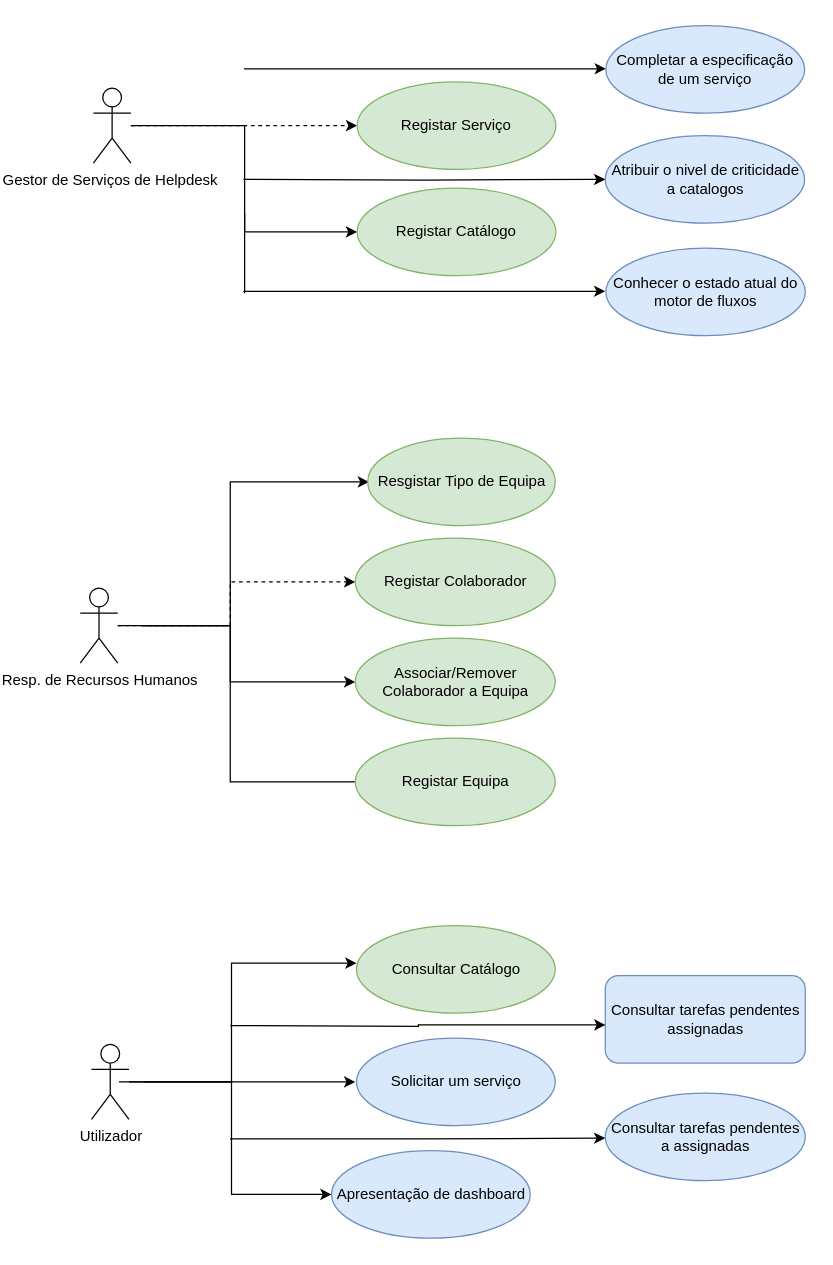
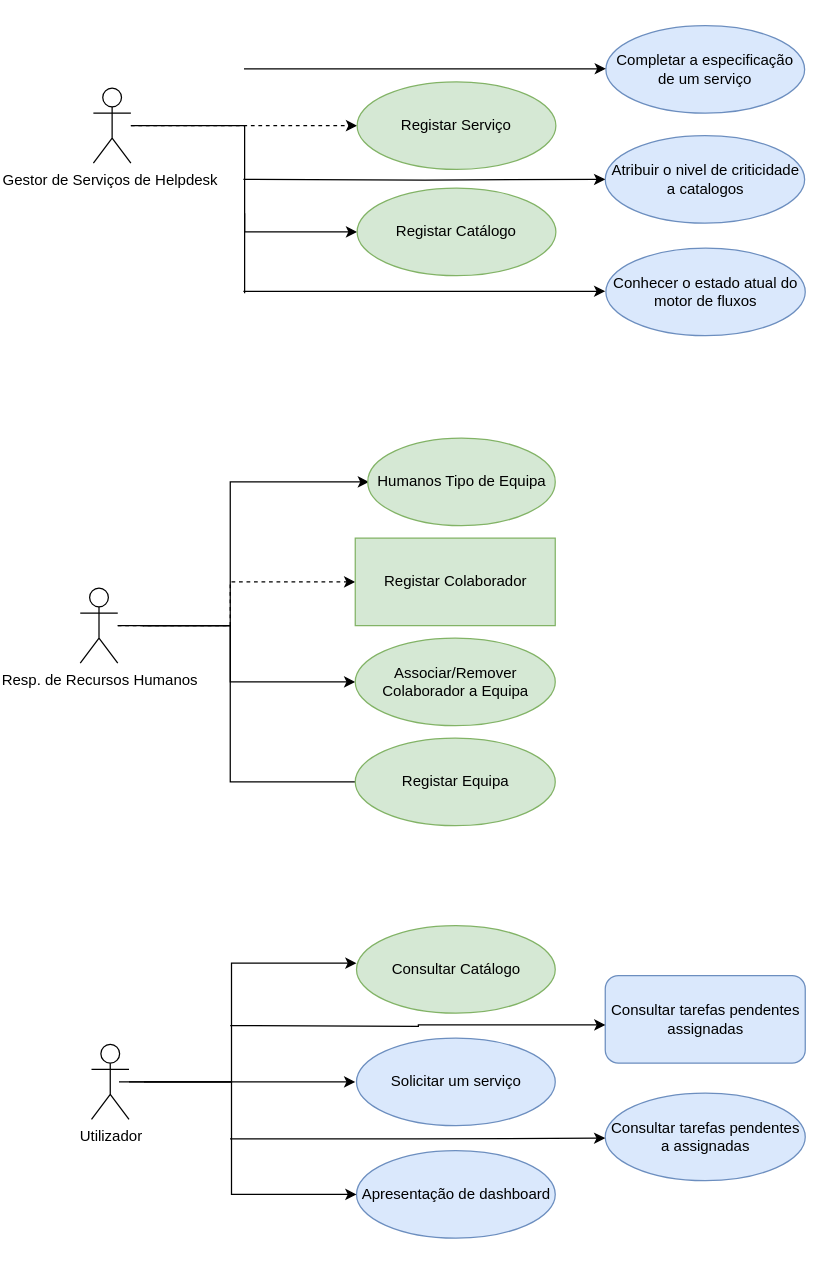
- <mxCell id="12" value="Resgistar Tipo de Equipa" style="ellipse;whiteSpace=wrap;html=1;fillColor=#d5e8d4;strokeColor=#82b366;" parent="1" vertex="1"><mxGeometry x="250.5" y="350" width="150" height="70" as="geometry" /></mxCell>
+ <mxCell id="12" value="Humanos Tipo de Equipa" style="ellipse;whiteSpace=wrap;html=1;fillColor=#d5e8d4;strokeColor=#82b366;" parent="1" vertex="1"><mxGeometry x="250.5" y="350" width="150" height="70" as="geometry" /></mxCell>
- <mxCell id="13" value="Registar Colaborador" style="ellipse;whiteSpace=wrap;html=1;fillColor=#d5e8d4;strokeColor=#82b366;" parent="1" vertex="1"><mxGeometry x="240.5" y="430" width="160" height="70" as="geometry" /></mxCell>
+ <mxCell id="13" value="Registar Colaborador" style="whiteSpace=wrap;html=1;fillColor=#d5e8d4;strokeColor=#82b366;rounded=0;" parent="1" vertex="1"><mxGeometry x="240.5" y="430" width="160" height="70" as="geometry" /></mxCell>
- <mxCell id="21" value="Apresentação de dashboard" style="ellipse;whiteSpace=wrap;html=1;fillColor=#dae8fc;strokeColor=#6c8ebf;" vertex="1" parent="1"><mxGeometry x="221.5" y="920" width="159" height="70" as="geometry" /></mxCell>
+ <mxCell id="21" value="Apresentação de dashboard" style="ellipse;whiteSpace=wrap;html=1;fillColor=#dae8fc;strokeColor=#6c8ebf;" vertex="1" parent="1"><mxGeometry x="241.5" y="920" width="159" height="70" as="geometry" /></mxCell>
